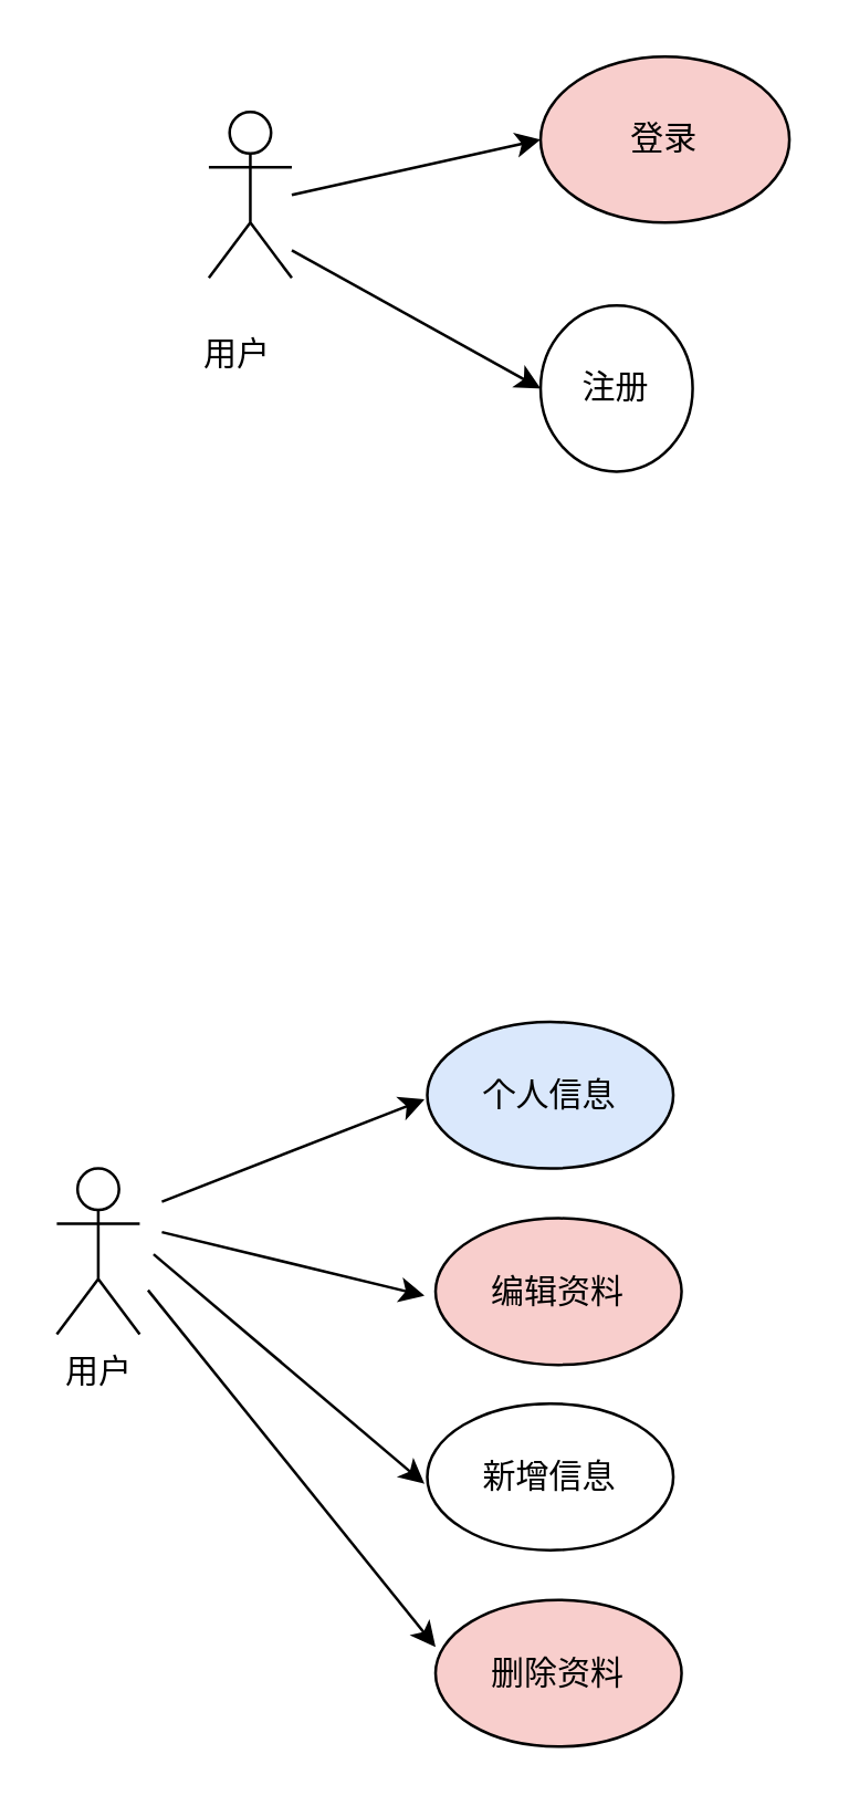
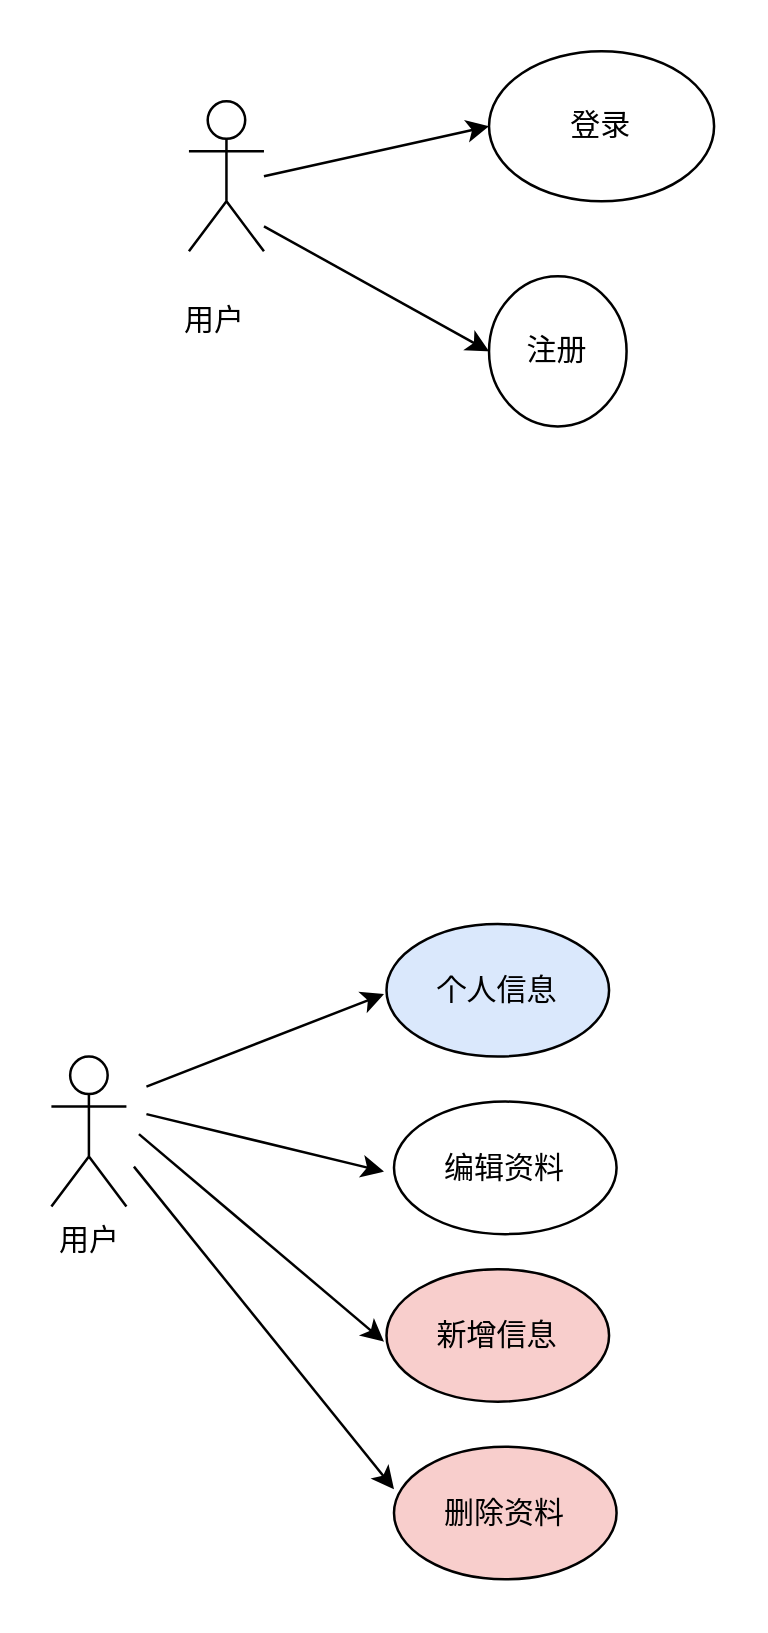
- <mxCell id="4" value="登录" style="ellipse;whiteSpace=wrap;html=1;fillColor=#f8cecc;" vertex="1" parent="1"><mxGeometry x="195" y="20" width="90" height="60" as="geometry" /></mxCell>
+ <mxCell id="4" value="登录" style="ellipse;whiteSpace=wrap;html=1;" vertex="1" parent="1"><mxGeometry x="195" y="20" width="90" height="60" as="geometry" /></mxCell>
- <mxCell id="11" value="编辑资料" style="ellipse;whiteSpace=wrap;html=1;fillColor=#f8cecc;" vertex="1" parent="1"><mxGeometry x="157" y="440" width="89" height="53" as="geometry" /></mxCell>
+ <mxCell id="11" value="编辑资料" style="ellipse;whiteSpace=wrap;html=1;" vertex="1" parent="1"><mxGeometry x="157" y="440" width="89" height="53" as="geometry" /></mxCell>
- <mxCell id="13" value="新增信息" style="ellipse;whiteSpace=wrap;html=1;" vertex="1" parent="1"><mxGeometry x="154" y="507" width="89" height="53" as="geometry" /></mxCell>
+ <mxCell id="13" value="新增信息" style="ellipse;whiteSpace=wrap;html=1;fillColor=#f8cecc;" vertex="1" parent="1"><mxGeometry x="154" y="507" width="89" height="53" as="geometry" /></mxCell>
